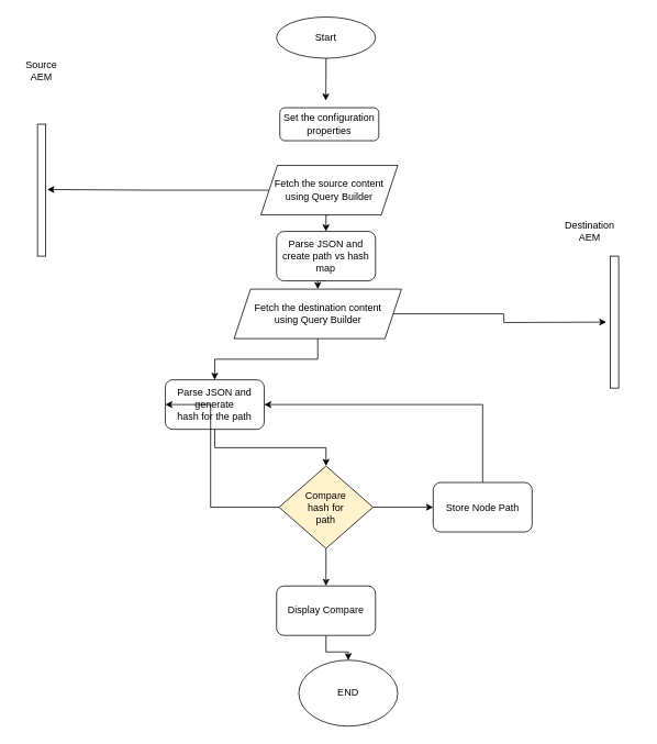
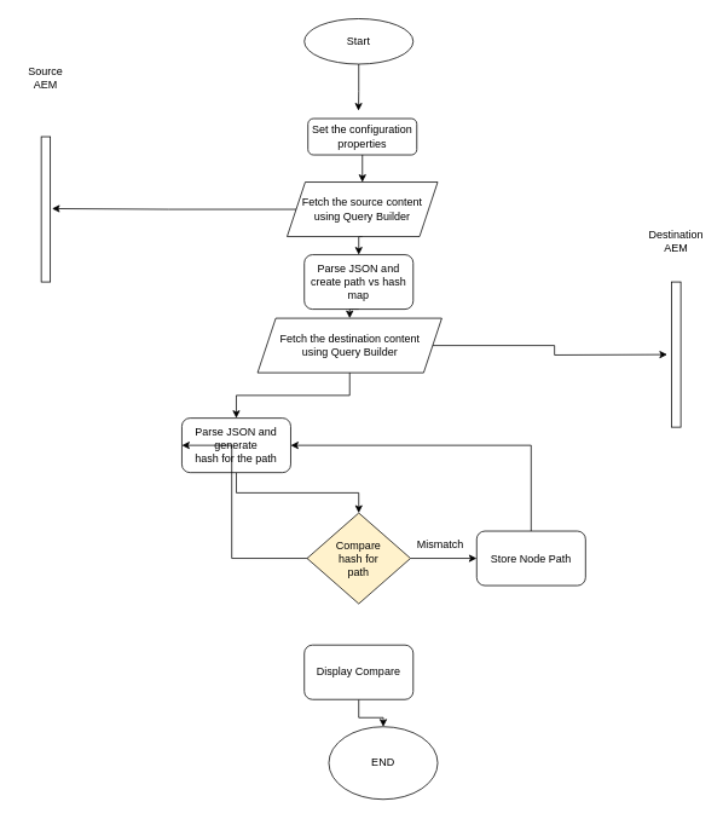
+ <mxCell id="2" style="edgeStyle=orthogonalEdgeStyle;rounded=0;orthogonalLoop=1;jettySize=auto;html=1;exitX=0.5;exitY=1;exitDx=0;exitDy=0;entryX=0.5;entryY=0;entryDx=0;entryDy=0;" edge="1" parent="1" source="3" target="8"><mxGeometry relative="1" as="geometry" /></mxCell>
- <mxCell id="12" value="Destination AEM" style="text;html=1;strokeColor=none;fillColor=none;align=center;verticalAlign=middle;whiteSpace=wrap;rounded=0;" vertex="1" parent="1"><mxGeometry x="685" y="265" width="60" height="30" as="geometry" /></mxCell>
+ <mxCell id="12" value="Destination AEM" style="text;html=1;strokeColor=none;fillColor=none;align=center;verticalAlign=middle;whiteSpace=wrap;rounded=0;" vertex="1" parent="1"><mxGeometry x="715" y="250" width="60" height="30" as="geometry" /></mxCell>
+ <mxCell id="29" value="Mismatch" style="text;html=1;strokeColor=none;fillColor=none;align=center;verticalAlign=middle;whiteSpace=wrap;rounded=0;" vertex="1" parent="1"><mxGeometry x="455" y="584.5" width="60" height="30" as="geometry" /></mxCell>
- <mxCell id="21" style="edgeStyle=orthogonalEdgeStyle;rounded=0;orthogonalLoop=1;jettySize=auto;html=1;exitX=0.5;exitY=1;exitDx=0;exitDy=0;entryX=0.5;entryY=0;entryDx=0;entryDy=0;" edge="1" parent="1" source="23" target="26"><mxGeometry relative="1" as="geometry"><mxPoint x="399" y="690" as="targetPoint" /></mxGeometry></mxCell>
